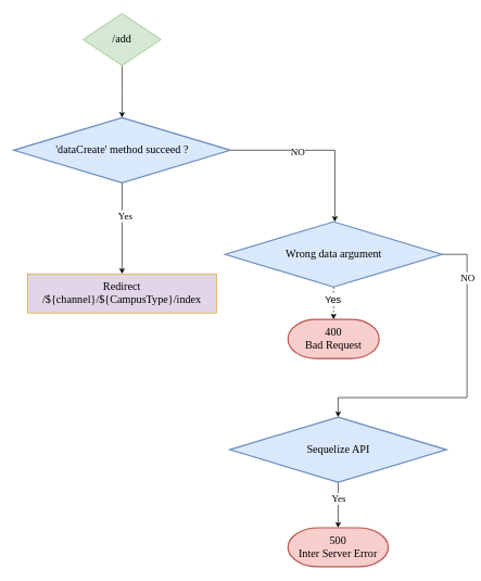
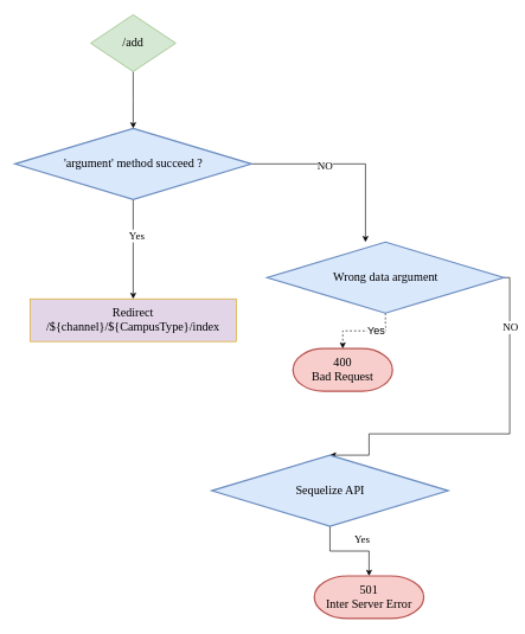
- <mxCell id="19" value="&lt;font style=&quot;font-size: 17px&quot; face=&quot;Comic Sans MS&quot;&gt;'dataCreate' method succeed ?&lt;/font&gt;" style="strokeWidth=2;html=1;shape=mxgraph.flowchart.decision;whiteSpace=wrap;fillColor=#dae8fc;strokeColor=#6c8ebf;" vertex="1" parent="1"><mxGeometry x="20.5" y="180" width="333" height="100" as="geometry" /></mxCell>
+ <mxCell id="19" value="&lt;font style=&quot;font-size: 17px&quot; face=&quot;Comic Sans MS&quot;&gt;'argument' method succeed ?&lt;/font&gt;" style="strokeWidth=2;html=1;shape=mxgraph.flowchart.decision;whiteSpace=wrap;fillColor=#dae8fc;strokeColor=#6c8ebf;" vertex="1" parent="1"><mxGeometry x="20.5" y="180" width="333" height="100" as="geometry" /></mxCell>
- <mxCell id="12" value="&lt;font face=&quot;Comic Sans MS&quot;&gt;&lt;span style=&quot;font-size: 17px&quot;&gt;Wrong data argument&lt;/span&gt;&lt;/font&gt;" style="strokeWidth=2;html=1;shape=mxgraph.flowchart.decision;whiteSpace=wrap;fillColor=#dae8fc;strokeColor=#6c8ebf;" vertex="1" parent="1"><mxGeometry x="345.5" y="340" width="333" height="100" as="geometry" /></mxCell>
+ <mxCell id="12" value="&lt;font face=&quot;Comic Sans MS&quot;&gt;&lt;span style=&quot;font-size: 17px&quot;&gt;Wrong data argument&lt;/span&gt;&lt;/font&gt;" style="strokeWidth=2;html=1;shape=mxgraph.flowchart.decision;whiteSpace=wrap;fillColor=#dae8fc;strokeColor=#6c8ebf;" vertex="1" parent="1"><mxGeometry x="375.5" y="340" width="333" height="100" as="geometry" /></mxCell>
- <mxCell id="16" value="&lt;font style=&quot;font-size: 17px&quot; face=&quot;Comic Sans MS&quot;&gt;400&lt;br&gt;Bad Request&lt;/font&gt;" style="strokeWidth=2;html=1;shape=mxgraph.flowchart.terminator;whiteSpace=wrap;fillColor=#f8cecc;strokeColor=#b85450;" vertex="1" parent="1"><mxGeometry x="442" y="490" width="140" height="60" as="geometry" /></mxCell>
+ <mxCell id="16" value="&lt;font style=&quot;font-size: 17px&quot; face=&quot;Comic Sans MS&quot;&gt;400&lt;br&gt;Bad Request&lt;/font&gt;" style="strokeWidth=2;html=1;shape=mxgraph.flowchart.terminator;whiteSpace=wrap;fillColor=#f8cecc;strokeColor=#b85450;" vertex="1" parent="1"><mxGeometry x="412" y="490" width="140" height="60" as="geometry" /></mxCell>
- <mxCell id="15" value="&lt;font face=&quot;Comic Sans MS&quot;&gt;&lt;span style=&quot;font-size: 17px&quot;&gt;Sequelize API&lt;/span&gt;&lt;/font&gt;" style="strokeWidth=2;html=1;shape=mxgraph.flowchart.decision;whiteSpace=wrap;fillColor=#dae8fc;strokeColor=#6c8ebf;" vertex="1" parent="1"><mxGeometry x="352.5" y="640" width="333" height="100" as="geometry" /></mxCell>
+ <mxCell id="15" value="&lt;font face=&quot;Comic Sans MS&quot;&gt;&lt;span style=&quot;font-size: 17px&quot;&gt;Sequelize API&lt;/span&gt;&lt;/font&gt;" style="strokeWidth=2;html=1;shape=mxgraph.flowchart.decision;whiteSpace=wrap;fillColor=#dae8fc;strokeColor=#6c8ebf;" vertex="1" parent="1"><mxGeometry x="297.5" y="640" width="333" height="100" as="geometry" /></mxCell>
- <mxCell id="17" value="&lt;font face=&quot;Comic Sans MS&quot;&gt;&lt;span style=&quot;font-size: 17px&quot;&gt;500&lt;br&gt;&lt;/span&gt;&lt;/font&gt;&lt;font style=&quot;font-size: 17px&quot; face=&quot;Comic Sans MS&quot;&gt;Inter Server Error&lt;/font&gt;" style="strokeWidth=2;html=1;shape=mxgraph.flowchart.terminator;whiteSpace=wrap;fillColor=#f8cecc;strokeColor=#b85450;" vertex="1" parent="1"><mxGeometry x="442" y="810" width="154" height="60" as="geometry" /></mxCell>
+ <mxCell id="17" value="&lt;font face=&quot;Comic Sans MS&quot;&gt;&lt;span style=&quot;font-size: 17px&quot;&gt;501&lt;br&gt;&lt;/span&gt;&lt;/font&gt;&lt;font style=&quot;font-size: 17px&quot; face=&quot;Comic Sans MS&quot;&gt;Inter Server Error&lt;/font&gt;" style="strokeWidth=2;html=1;shape=mxgraph.flowchart.terminator;whiteSpace=wrap;fillColor=#f8cecc;strokeColor=#b85450;" vertex="1" parent="1"><mxGeometry x="442" y="810" width="154" height="60" as="geometry" /></mxCell>
